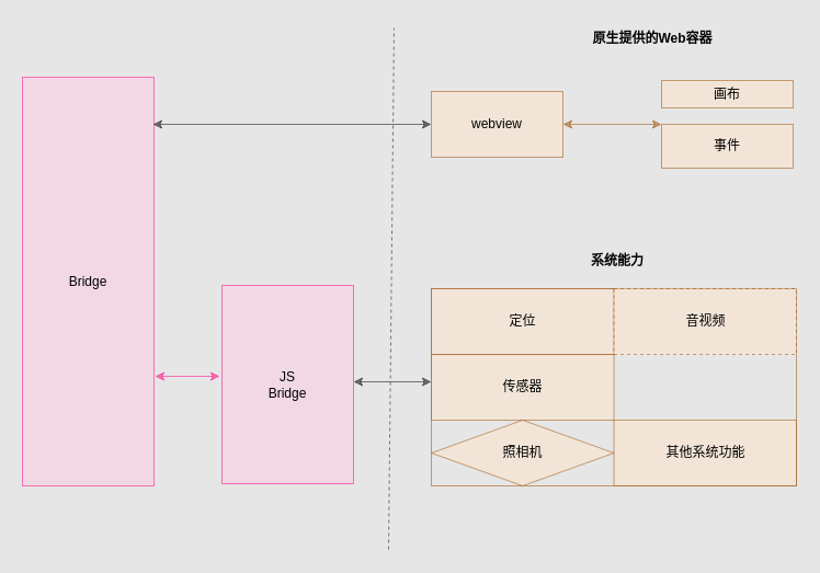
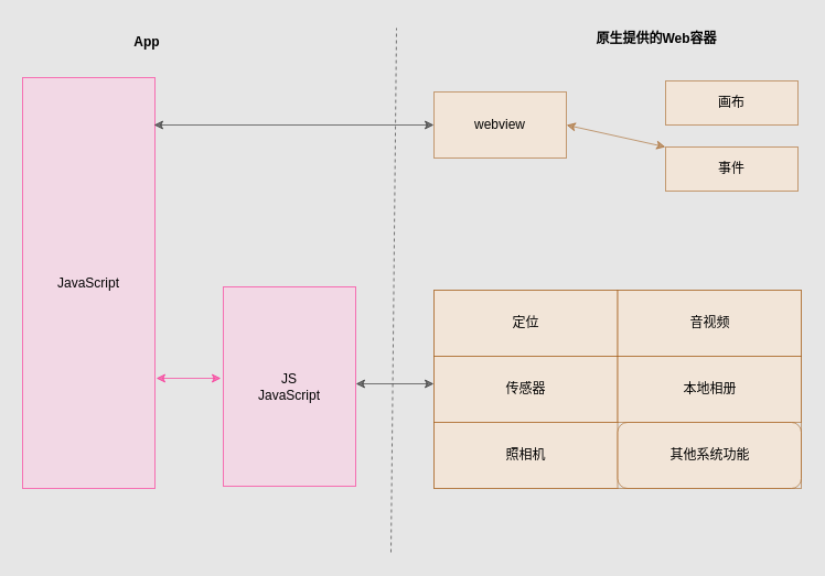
+ <mxCell id="2" value="App" style="text;html=1;strokeColor=none;fillColor=none;align=center;verticalAlign=middle;whiteSpace=wrap;rounded=0;fontColor=#000000;fontStyle=1;opacity=50;" parent="1" vertex="1"><mxGeometry x="103" y="23" width="60" height="30" as="geometry" /></mxCell>
- <mxCell id="5" value="&lt;font color=&quot;#000000&quot;&gt;画布&lt;/font&gt;" style="rounded=0;whiteSpace=wrap;html=1;fillColor=#FFE6CC;strokeColor=#994C00;opacity=50;" parent="1" vertex="1"><mxGeometry x="603" y="73" width="120" height="25" as="geometry" /></mxCell>
+ <mxCell id="5" value="&lt;font color=&quot;#000000&quot;&gt;画布&lt;/font&gt;" style="rounded=0;whiteSpace=wrap;html=1;fillColor=#FFE6CC;strokeColor=#994C00;opacity=50;" parent="1" vertex="1"><mxGeometry x="603" y="73" width="120" height="40" as="geometry" /></mxCell>
- <mxCell id="6" value="&lt;font color=&quot;#000000&quot;&gt;事件&lt;/font&gt;" style="rounded=0;whiteSpace=wrap;html=1;fillColor=#FFE6CC;strokeColor=#994C00;opacity=50;" parent="1" vertex="1"><mxGeometry x="603" y="113" width="120" height="40" as="geometry" /></mxCell>
+ <mxCell id="6" value="&lt;font color=&quot;#000000&quot;&gt;事件&lt;/font&gt;" style="rounded=0;whiteSpace=wrap;html=1;fillColor=#FFE6CC;strokeColor=#994C00;opacity=50;" parent="1" vertex="1"><mxGeometry x="603" y="133" width="120" height="40" as="geometry" /></mxCell>
- <mxCell id="8" value="系统能力" style="text;html=1;strokeColor=none;fillColor=none;align=center;verticalAlign=middle;whiteSpace=wrap;rounded=0;fontColor=#000000;fontStyle=1;opacity=50;" parent="1" vertex="1"><mxGeometry x="533" y="223" width="60" height="30" as="geometry" /></mxCell>
- <mxCell id="16" value="Bridge" style="rounded=0;whiteSpace=wrap;html=1;strokeColor=#FF0080;fontColor=#000000;fillColor=#FFCCE6;opacity=50;" parent="1" vertex="1"><mxGeometry x="20" y="70" width="120" height="373" as="geometry" /></mxCell>
+ <mxCell id="16" value="JavaScript" style="rounded=0;whiteSpace=wrap;html=1;strokeColor=#FF0080;fontColor=#000000;fillColor=#FFCCE6;opacity=50;" parent="1" vertex="1"><mxGeometry x="20" y="70" width="120" height="373" as="geometry" /></mxCell>
- <mxCell id="11" value="&lt;font color=&quot;#000000&quot;&gt;音视频&lt;/font&gt;" style="rounded=0;whiteSpace=wrap;html=1;fillColor=#FFE6CC;strokeColor=#994C00;opacity=50;dashed=1;" parent="9" vertex="1"><mxGeometry x="166.5" width="166.5" height="60" as="geometry" /></mxCell>
+ <mxCell id="11" value="&lt;font color=&quot;#000000&quot;&gt;音视频&lt;/font&gt;" style="rounded=0;whiteSpace=wrap;html=1;fillColor=#FFE6CC;strokeColor=#994C00;opacity=50;" parent="9" vertex="1"><mxGeometry x="166.5" width="166.5" height="60" as="geometry" /></mxCell>
- <mxCell id="17" value="JS&lt;br&gt;Bridge" style="rounded=0;whiteSpace=wrap;html=1;strokeColor=#FF0080;fontColor=#000000;fillColor=#FFCCE6;opacity=50;" parent="1" vertex="1"><mxGeometry x="202" y="260" width="120" height="181" as="geometry" /></mxCell>
+ <mxCell id="17" value="JS&lt;br&gt;JavaScript" style="rounded=0;whiteSpace=wrap;html=1;strokeColor=#FF0080;fontColor=#000000;fillColor=#FFCCE6;opacity=50;" parent="1" vertex="1"><mxGeometry x="202" y="260" width="120" height="181" as="geometry" /></mxCell>
+ <mxCell id="13" value="&lt;font color=&quot;#000000&quot;&gt;本地相册&lt;/font&gt;" style="rounded=0;whiteSpace=wrap;html=1;fillColor=#FFE6CC;strokeColor=#994C00;opacity=50;" parent="9" vertex="1"><mxGeometry x="166.5" y="60" width="166.5" height="60" as="geometry" /></mxCell>
- <mxCell id="14" value="&lt;font color=&quot;#000000&quot;&gt;照相机&lt;/font&gt;" style="rhombus;whiteSpace=wrap;html=1;fillColor=#FFE6CC;strokeColor=#994C00;opacity=50;" parent="9" vertex="1"><mxGeometry y="120" width="166.5" height="60" as="geometry" /></mxCell>
+ <mxCell id="14" value="&lt;font color=&quot;#000000&quot;&gt;照相机&lt;/font&gt;" style="rounded=0;whiteSpace=wrap;html=1;fillColor=#FFE6CC;strokeColor=#994C00;opacity=50;" parent="9" vertex="1"><mxGeometry y="120" width="166.5" height="60" as="geometry" /></mxCell>
- <mxCell id="15" value="&lt;font color=&quot;#000000&quot;&gt;其他系统功能&lt;/font&gt;" style="rounded=0;whiteSpace=wrap;html=1;fillColor=#FFE6CC;strokeColor=#994C00;opacity=50;" parent="9" vertex="1"><mxGeometry x="166.5" y="120" width="166.5" height="60" as="geometry" /></mxCell>
+ <mxCell id="15" value="&lt;font color=&quot;#000000&quot;&gt;其他系统功能&lt;/font&gt;" style="whiteSpace=wrap;html=1;fillColor=#FFE6CC;strokeColor=#994C00;opacity=50;rounded=1;" parent="9" vertex="1"><mxGeometry x="166.5" y="120" width="166.5" height="60" as="geometry" /></mxCell>
